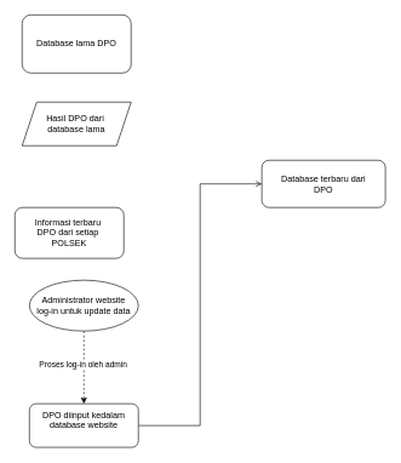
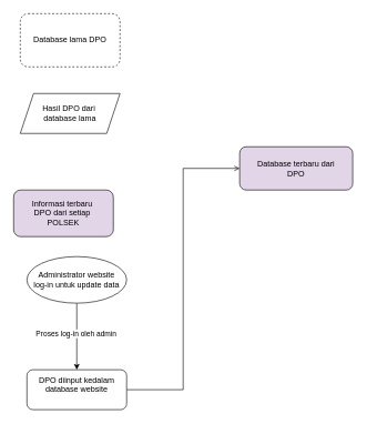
- <mxCell id="9" value="Database lama DPO" style="rounded=1;whiteSpace=wrap;html=1;" vertex="1" parent="1"><mxGeometry x="30" y="20" width="150" height="80" as="geometry" /></mxCell>
+ <mxCell id="9" value="Database lama DPO" style="rounded=1;whiteSpace=wrap;html=1;dashed=1;" vertex="1" parent="1"><mxGeometry x="30" y="20" width="150" height="80" as="geometry" /></mxCell>
- <mxCell id="8" value="Database terbaru dari&lt;div&gt;DPO&lt;/div&gt;" style="rounded=1;whiteSpace=wrap;html=1;" vertex="1" parent="1"><mxGeometry x="360" y="220" width="170" height="65" as="geometry" /></mxCell>
+ <mxCell id="8" value="Database terbaru dari&lt;div&gt;DPO&lt;/div&gt;" style="rounded=1;whiteSpace=wrap;html=1;fillColor=#e1d5e7;" vertex="1" parent="1"><mxGeometry x="360" y="220" width="170" height="65" as="geometry" /></mxCell>
- <mxCell id="2" value="Informasi terbaru&amp;nbsp;&lt;div&gt;DPO dari setiap&amp;nbsp;&lt;/div&gt;&lt;div&gt;POLSEK&lt;/div&gt;" style="rounded=1;whiteSpace=wrap;html=1;" vertex="1" parent="1"><mxGeometry x="20" y="285" width="150" height="70" as="geometry" /></mxCell>
+ <mxCell id="2" value="Informasi terbaru&amp;nbsp;&lt;div&gt;DPO dari setiap&amp;nbsp;&lt;/div&gt;&lt;div&gt;POLSEK&lt;/div&gt;" style="rounded=1;whiteSpace=wrap;html=1;fillColor=#e1d5e7;" vertex="1" parent="1"><mxGeometry x="20" y="285" width="150" height="70" as="geometry" /></mxCell>
- <mxCell id="3" value="" style="edgeStyle=orthogonalEdgeStyle;rounded=0;orthogonalLoop=1;jettySize=auto;html=1;entryX=0.5;entryY=0;entryDx=0;entryDy=0;dashed=1;" edge="1" parent="1" source="5" target="7"><mxGeometry relative="1" as="geometry" /></mxCell>
+ <mxCell id="3" value="" style="edgeStyle=orthogonalEdgeStyle;rounded=0;orthogonalLoop=1;jettySize=auto;html=1;entryX=0.5;entryY=0;entryDx=0;entryDy=0;" edge="1" parent="1" source="5" target="7"><mxGeometry relative="1" as="geometry" /></mxCell>
